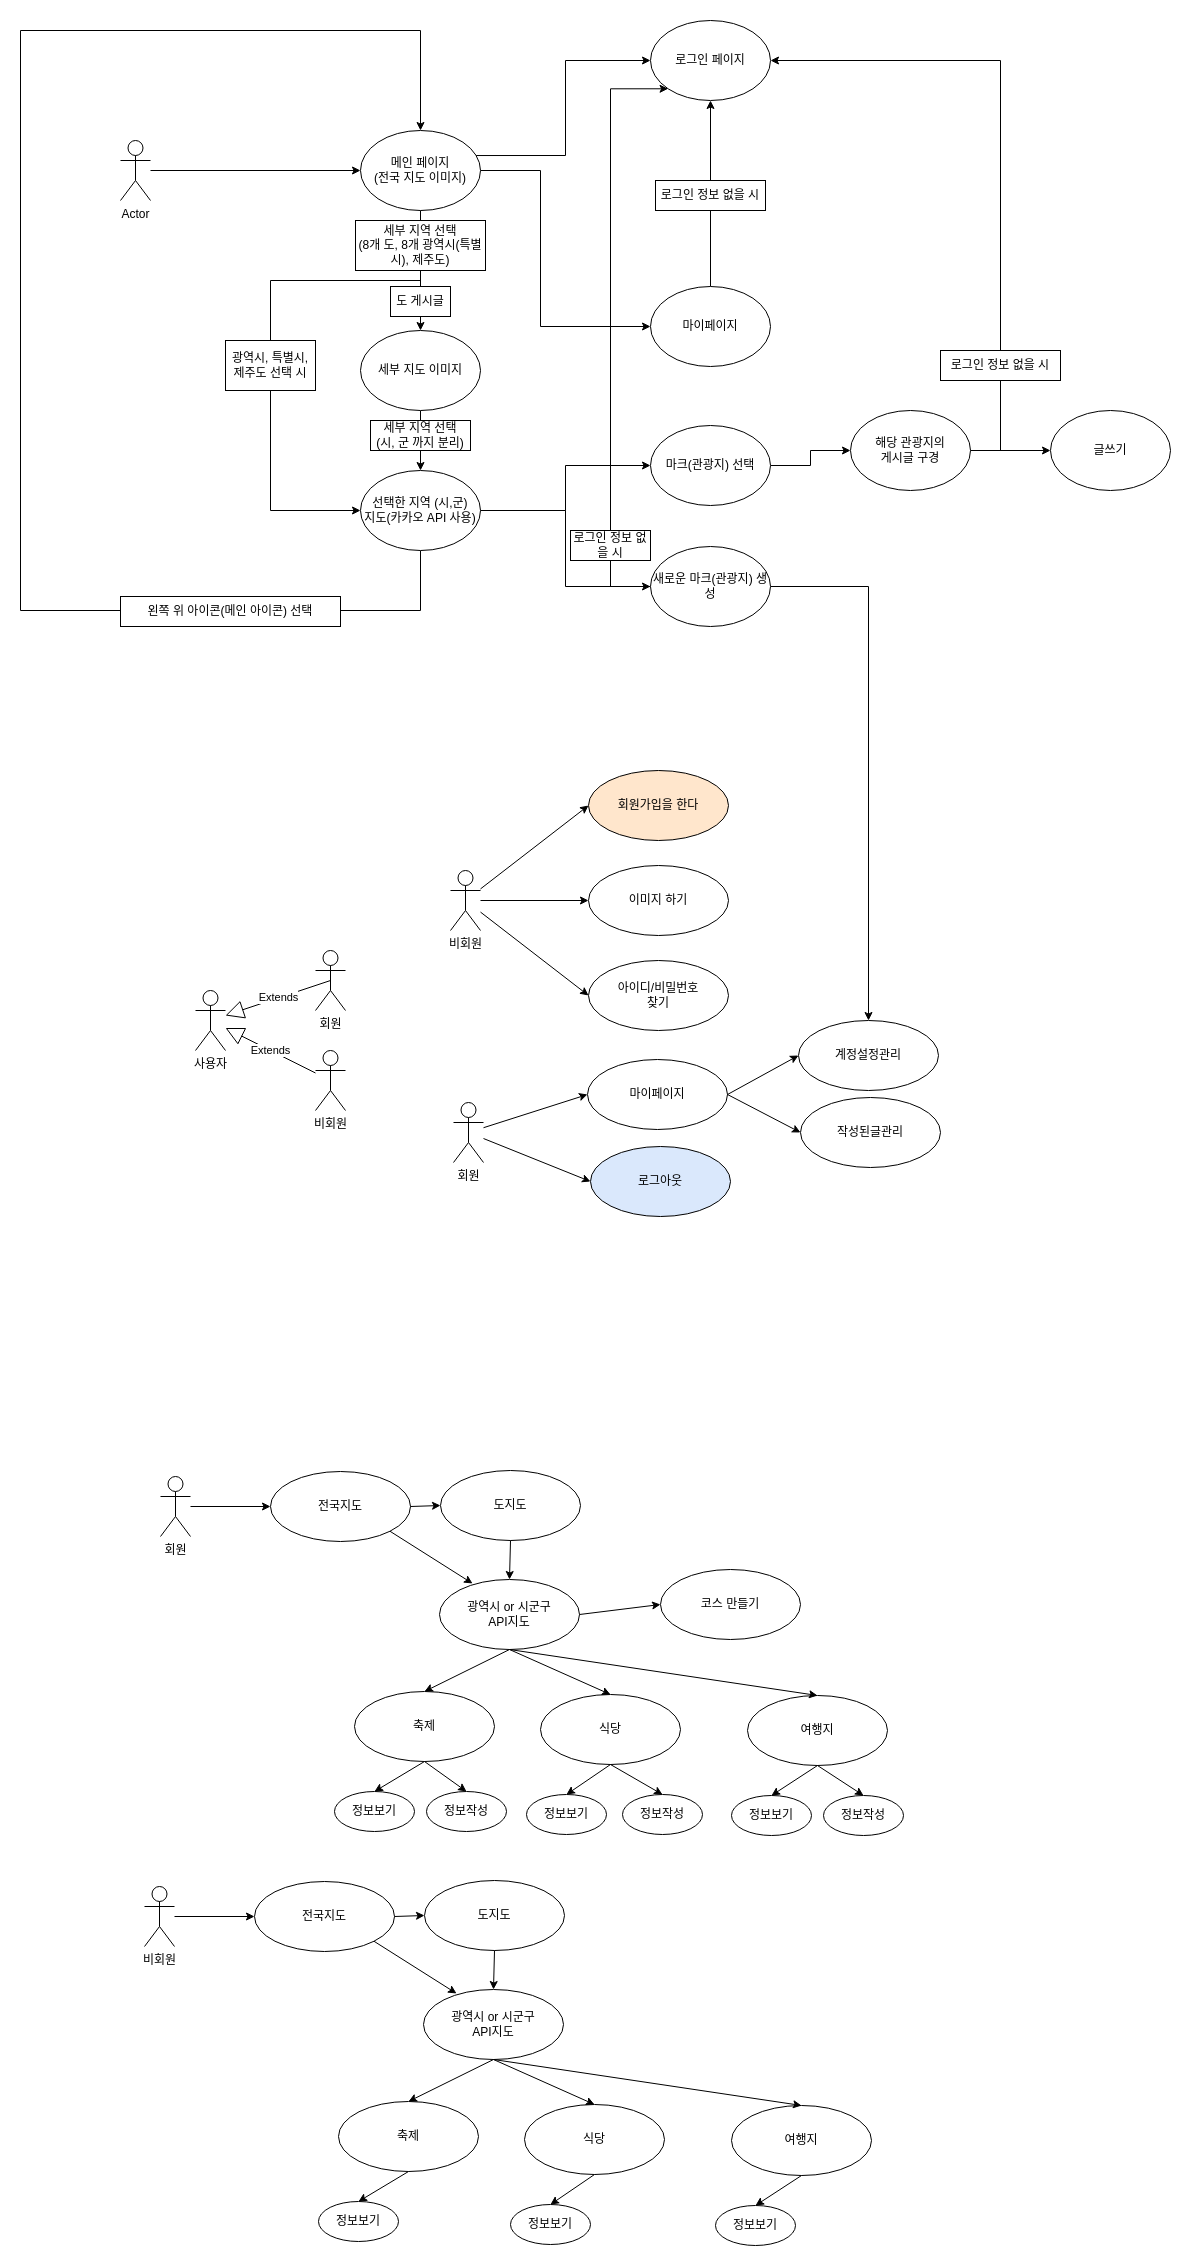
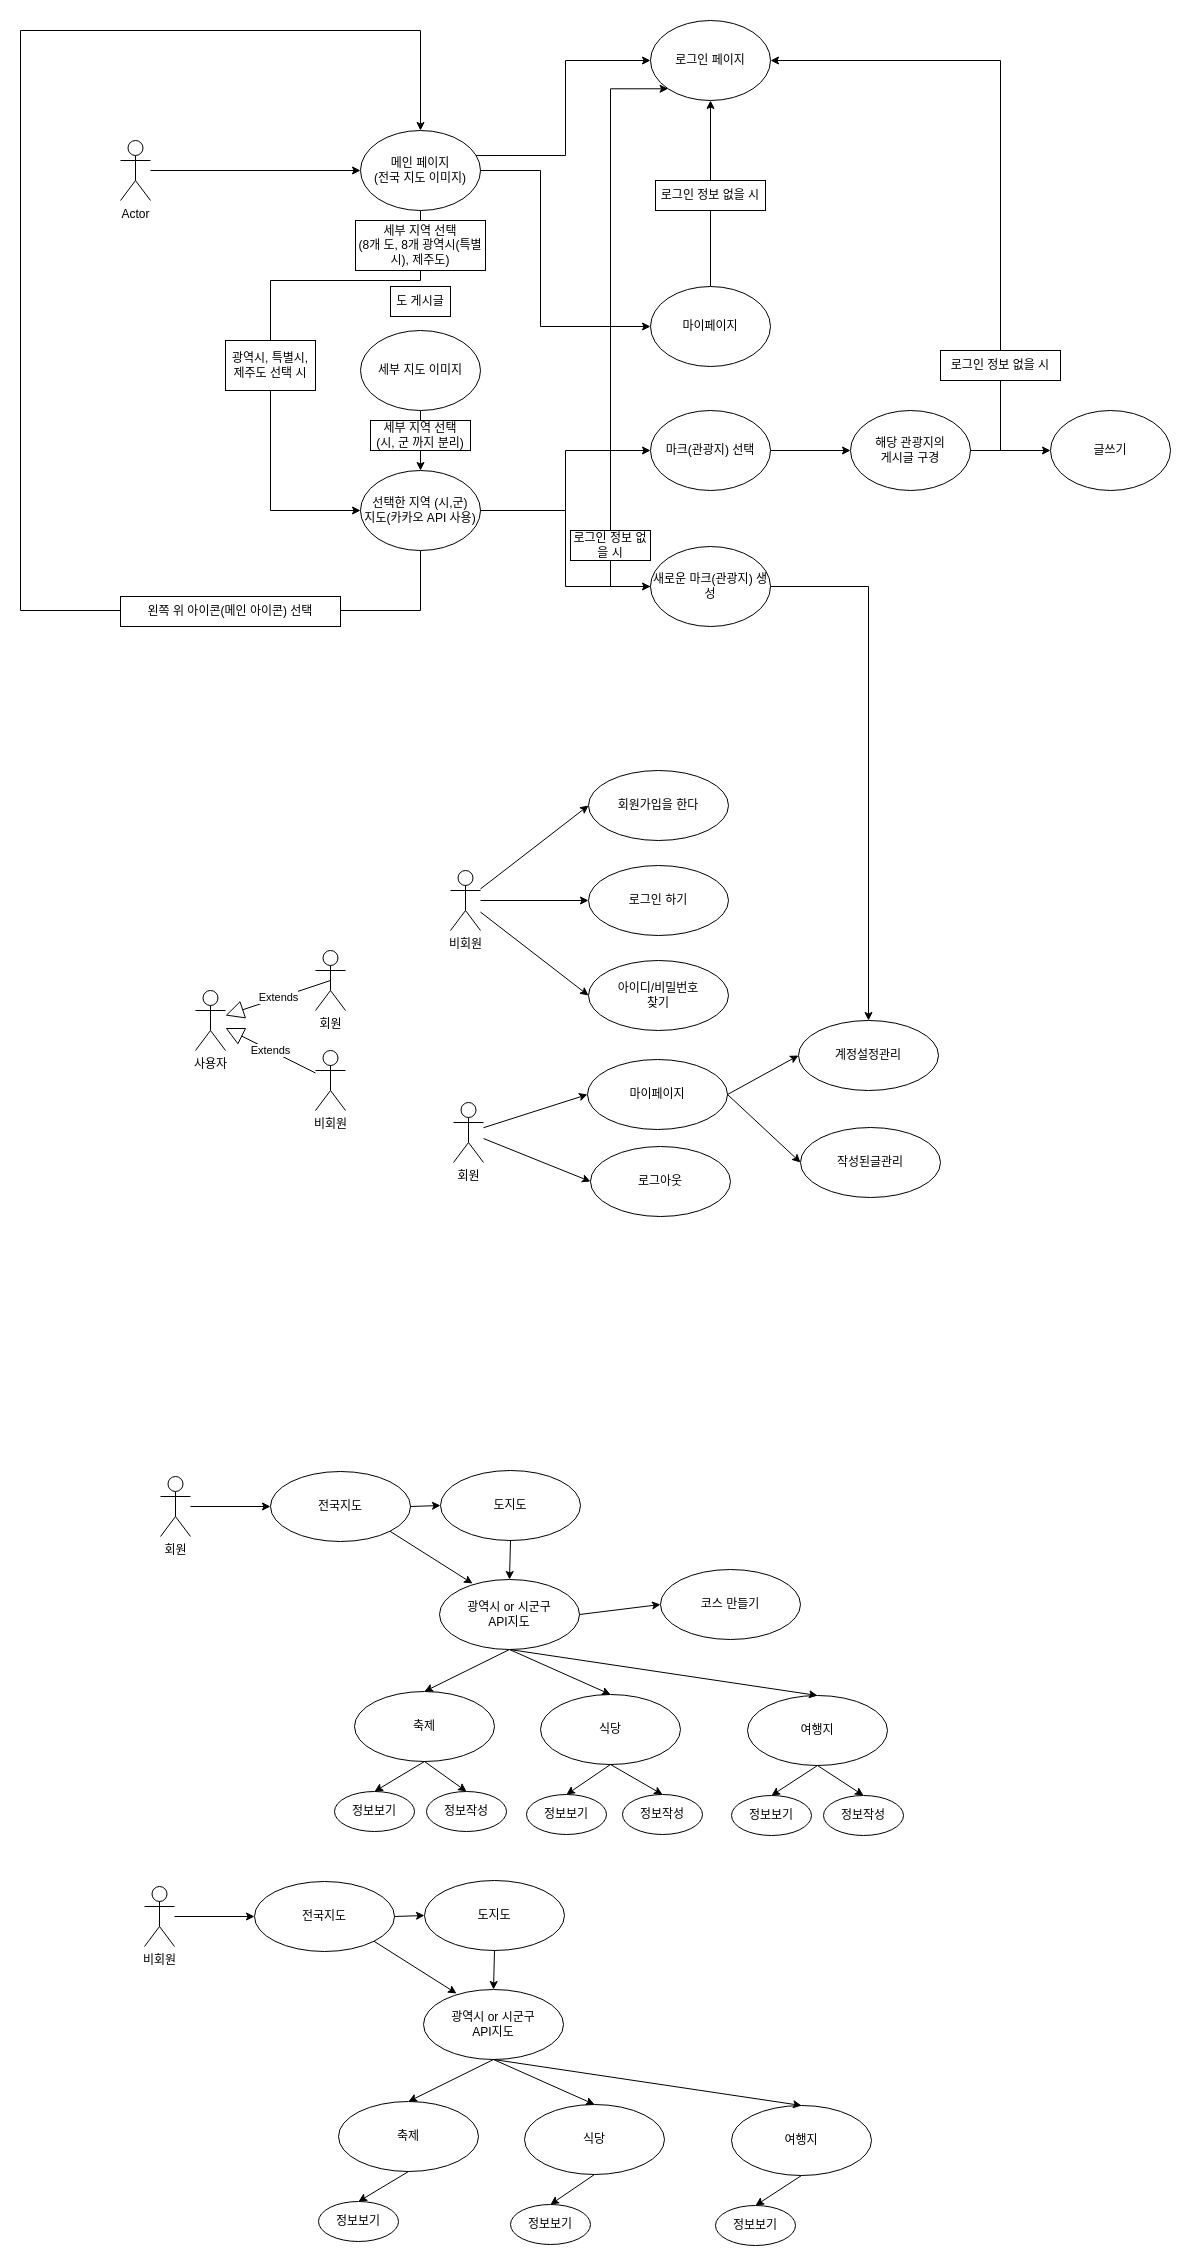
- <mxCell id="5" style="edgeStyle=orthogonalEdgeStyle;rounded=0;orthogonalLoop=1;jettySize=auto;html=1;" parent="1" source="8" target="13" edge="1"><mxGeometry relative="1" as="geometry" /></mxCell>
- <mxCell id="24" value="마크(관광지) 선택" style="ellipse;whiteSpace=wrap;html=1;" parent="1" vertex="1"><mxGeometry x="650" y="425" width="120" height="80" as="geometry" /></mxCell>
+ <mxCell id="24" value="마크(관광지) 선택" style="ellipse;whiteSpace=wrap;html=1;" parent="1" vertex="1"><mxGeometry x="650" y="410" width="120" height="80" as="geometry" /></mxCell>
- <mxCell id="45" value="회원가입을 한다" style="ellipse;whiteSpace=wrap;html=1;fillColor=#ffe6cc;" vertex="1" parent="1"><mxGeometry x="588" y="770" width="140" height="70" as="geometry" /></mxCell>
+ <mxCell id="45" value="회원가입을 한다" style="ellipse;whiteSpace=wrap;html=1;" vertex="1" parent="1"><mxGeometry x="588" y="770" width="140" height="70" as="geometry" /></mxCell>
- <mxCell id="46" value="이미지 하기" style="ellipse;whiteSpace=wrap;html=1;" vertex="1" parent="1"><mxGeometry x="588" y="865" width="140" height="70" as="geometry" /></mxCell>
+ <mxCell id="46" value="로그인 하기" style="ellipse;whiteSpace=wrap;html=1;" vertex="1" parent="1"><mxGeometry x="588" y="865" width="140" height="70" as="geometry" /></mxCell>
- <mxCell id="79" value="작성된글관리" style="ellipse;whiteSpace=wrap;html=1;" vertex="1" parent="1"><mxGeometry x="800" y="1097" width="140" height="70" as="geometry" /></mxCell>
+ <mxCell id="79" value="작성된글관리" style="ellipse;whiteSpace=wrap;html=1;" vertex="1" parent="1"><mxGeometry x="800" y="1127" width="140" height="70" as="geometry" /></mxCell>
- <mxCell id="49" value="로그아웃" style="ellipse;whiteSpace=wrap;html=1;fillColor=#dae8fc;" vertex="1" parent="1"><mxGeometry x="590" y="1146" width="140" height="70" as="geometry" /></mxCell>
+ <mxCell id="49" value="로그아웃" style="ellipse;whiteSpace=wrap;html=1;" vertex="1" parent="1"><mxGeometry x="590" y="1146" width="140" height="70" as="geometry" /></mxCell>
